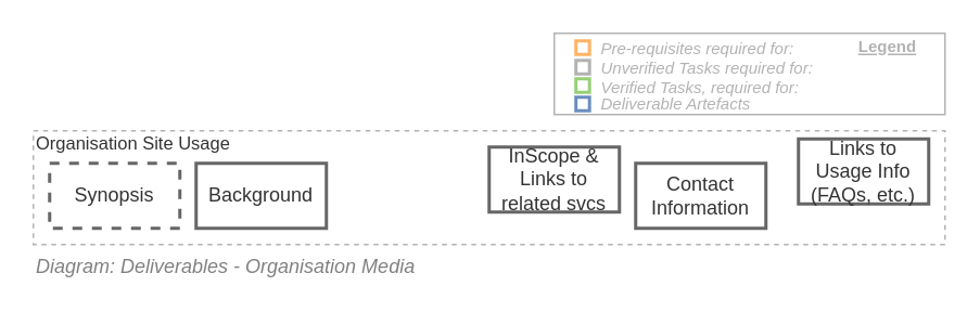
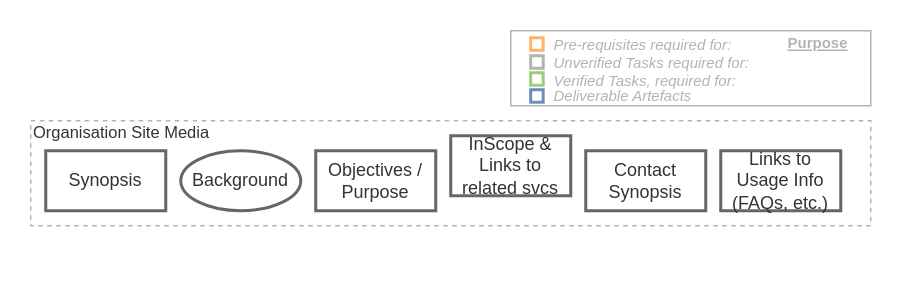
- <mxCell id="11" value="Legend" style="text;html=1;strokeColor=none;fillColor=none;align=center;verticalAlign=middle;whiteSpace=wrap;rounded=0;fontSize=10;fontStyle=5;fontColor=#B3B3B3;" parent="4" vertex="1"><mxGeometry x="180" width="50" height="16.67" as="geometry" /></mxCell>
+ <mxCell id="11" value="Purpose" style="text;html=1;strokeColor=none;fillColor=none;align=center;verticalAlign=middle;whiteSpace=wrap;rounded=0;fontSize=10;fontStyle=5;fontColor=#B3B3B3;" parent="4" vertex="1"><mxGeometry x="180" width="50" height="16.67" as="geometry" /></mxCell>
- <mxCell id="14" value="Organisation Site Usage" style="rounded=0;whiteSpace=wrap;html=1;shadow=0;glass=0;comic=0;strokeColor=#B3B3B3;fillColor=none;fontSize=11;align=left;fontColor=#333333;recursiveResize=0;container=1;collapsible=0;verticalAlign=top;spacing=2;spacingTop=-5;dashed=1;" parent="2" vertex="1"><mxGeometry x="20" y="80" width="560" height="70" as="geometry" /></mxCell>
+ <mxCell id="14" value="Organisation Site Media" style="rounded=0;whiteSpace=wrap;html=1;shadow=0;glass=0;comic=0;strokeColor=#B3B3B3;fillColor=none;fontSize=11;align=left;fontColor=#333333;recursiveResize=0;container=1;collapsible=0;verticalAlign=top;spacing=2;spacingTop=-5;dashed=1;" parent="2" vertex="1"><mxGeometry x="20" y="80" width="560" height="70" as="geometry" /></mxCell>
- <mxCell id="20" value="Links to Usage Info (FAQs, etc.)" style="rounded=0;whiteSpace=wrap;html=1;strokeColor=#666666;strokeWidth=2;fontColor=#333333;fillColor=none;" parent="14" vertex="1"><mxGeometry x="470" y="5" width="80" height="40" as="geometry" /></mxCell>
+ <mxCell id="20" value="Links to Usage Info (FAQs, etc.)" style="rounded=0;whiteSpace=wrap;html=1;strokeColor=#666666;strokeWidth=2;fontColor=#333333;fillColor=none;" parent="14" vertex="1"><mxGeometry x="460" y="20" width="80" height="40" as="geometry" /></mxCell>
- <mxCell id="15" value="Synopsis" style="rounded=0;whiteSpace=wrap;html=1;strokeColor=#666666;strokeWidth=2;fontColor=#333333;fillColor=none;dashed=1;" parent="14" vertex="1"><mxGeometry x="10" y="20" width="80" height="40" as="geometry" /></mxCell>
+ <mxCell id="15" value="Synopsis" style="rounded=0;whiteSpace=wrap;html=1;strokeColor=#666666;strokeWidth=2;fontColor=#333333;fillColor=none;" parent="14" vertex="1"><mxGeometry x="10" y="20" width="80" height="40" as="geometry" /></mxCell>
- <mxCell id="16" value="Background" style="rounded=0;whiteSpace=wrap;html=1;strokeColor=#666666;strokeWidth=2;fontColor=#333333;fillColor=none;" parent="14" vertex="1"><mxGeometry x="100" y="20" width="80" height="40" as="geometry" /></mxCell>
+ <mxCell id="16" value="Background" style="ellipse;whiteSpace=wrap;html=1;strokeColor=#666666;strokeWidth=2;fontColor=#333333;fillColor=none;" parent="14" vertex="1"><mxGeometry x="100" y="20" width="80" height="40" as="geometry" /></mxCell>
+ <mxCell id="17" value="Objectives / Purpose" style="rounded=0;whiteSpace=wrap;html=1;strokeColor=#666666;strokeWidth=2;fontColor=#333333;fillColor=none;" parent="14" vertex="1"><mxGeometry x="190" y="20" width="80" height="40" as="geometry" /></mxCell>
- <mxCell id="19" value="Contact Information" style="rounded=0;whiteSpace=wrap;html=1;strokeColor=#666666;strokeWidth=2;fontColor=#333333;fillColor=none;" parent="14" vertex="1"><mxGeometry x="370" y="20" width="80" height="40" as="geometry" /></mxCell>
+ <mxCell id="19" value="Contact Synopsis" style="rounded=0;whiteSpace=wrap;html=1;strokeColor=#666666;strokeWidth=2;fontColor=#333333;fillColor=none;" parent="14" vertex="1"><mxGeometry x="370" y="20" width="80" height="40" as="geometry" /></mxCell>
- <mxCell id="3" value="&lt;font style=&quot;font-size: 12px&quot;&gt;Diagram: Deliverables - Organisation Media&lt;br&gt;&lt;/font&gt;" style="text;strokeColor=none;fillColor=none;html=1;fontSize=24;fontStyle=2;verticalAlign=middle;align=left;shadow=0;glass=0;comic=0;opacity=30;fontColor=#808080;rounded=0;" parent="2" vertex="1"><mxGeometry x="20" y="150" width="520" height="20" as="geometry" /></mxCell>
